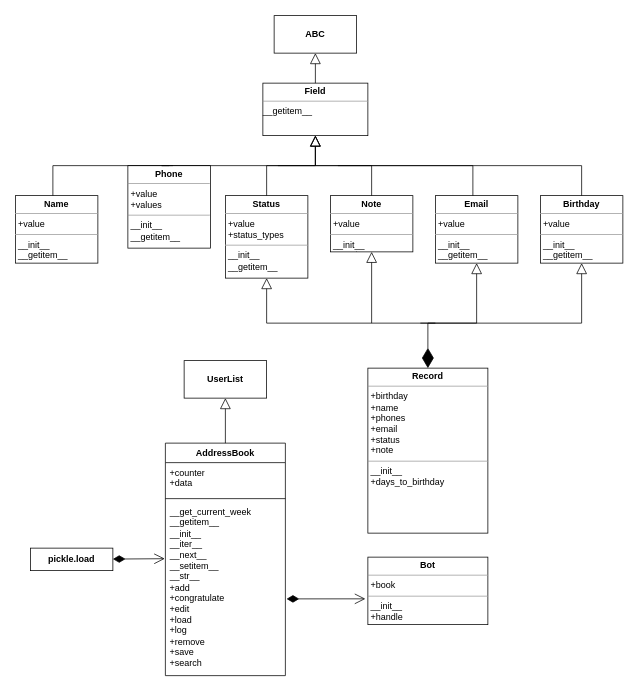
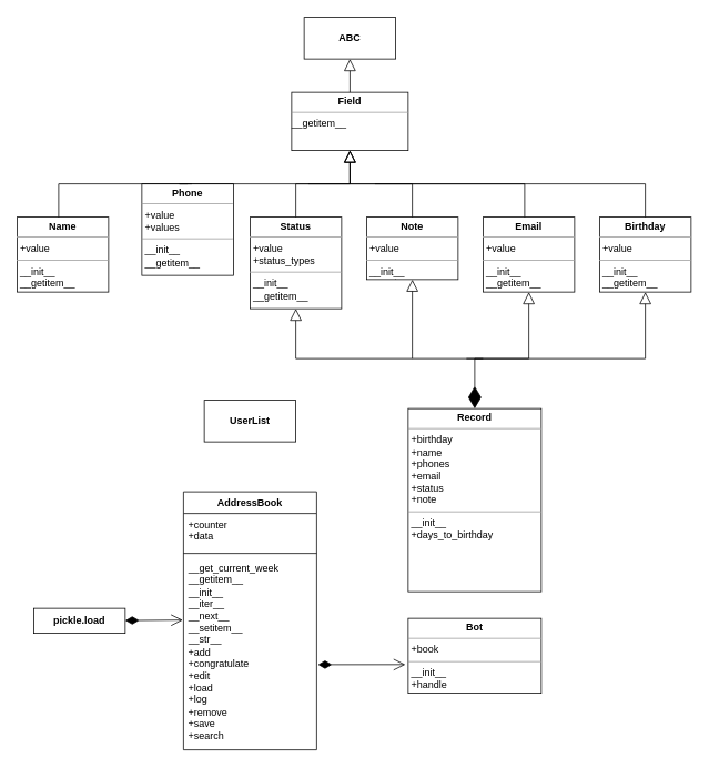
- <mxCell id="18" value="" style="endArrow=block;endFill=0;endSize=12;html=1;rounded=0;entryX=0.5;entryY=1;entryDx=0;entryDy=0;exitX=0.5;exitY=0;exitDx=0;exitDy=0;" edge="1" parent="1" source="2" target="16"><mxGeometry width="160" relative="1" as="geometry"><mxPoint x="210" y="280" as="sourcePoint" /><mxPoint x="370" y="280" as="targetPoint" /></mxGeometry></mxCell>
